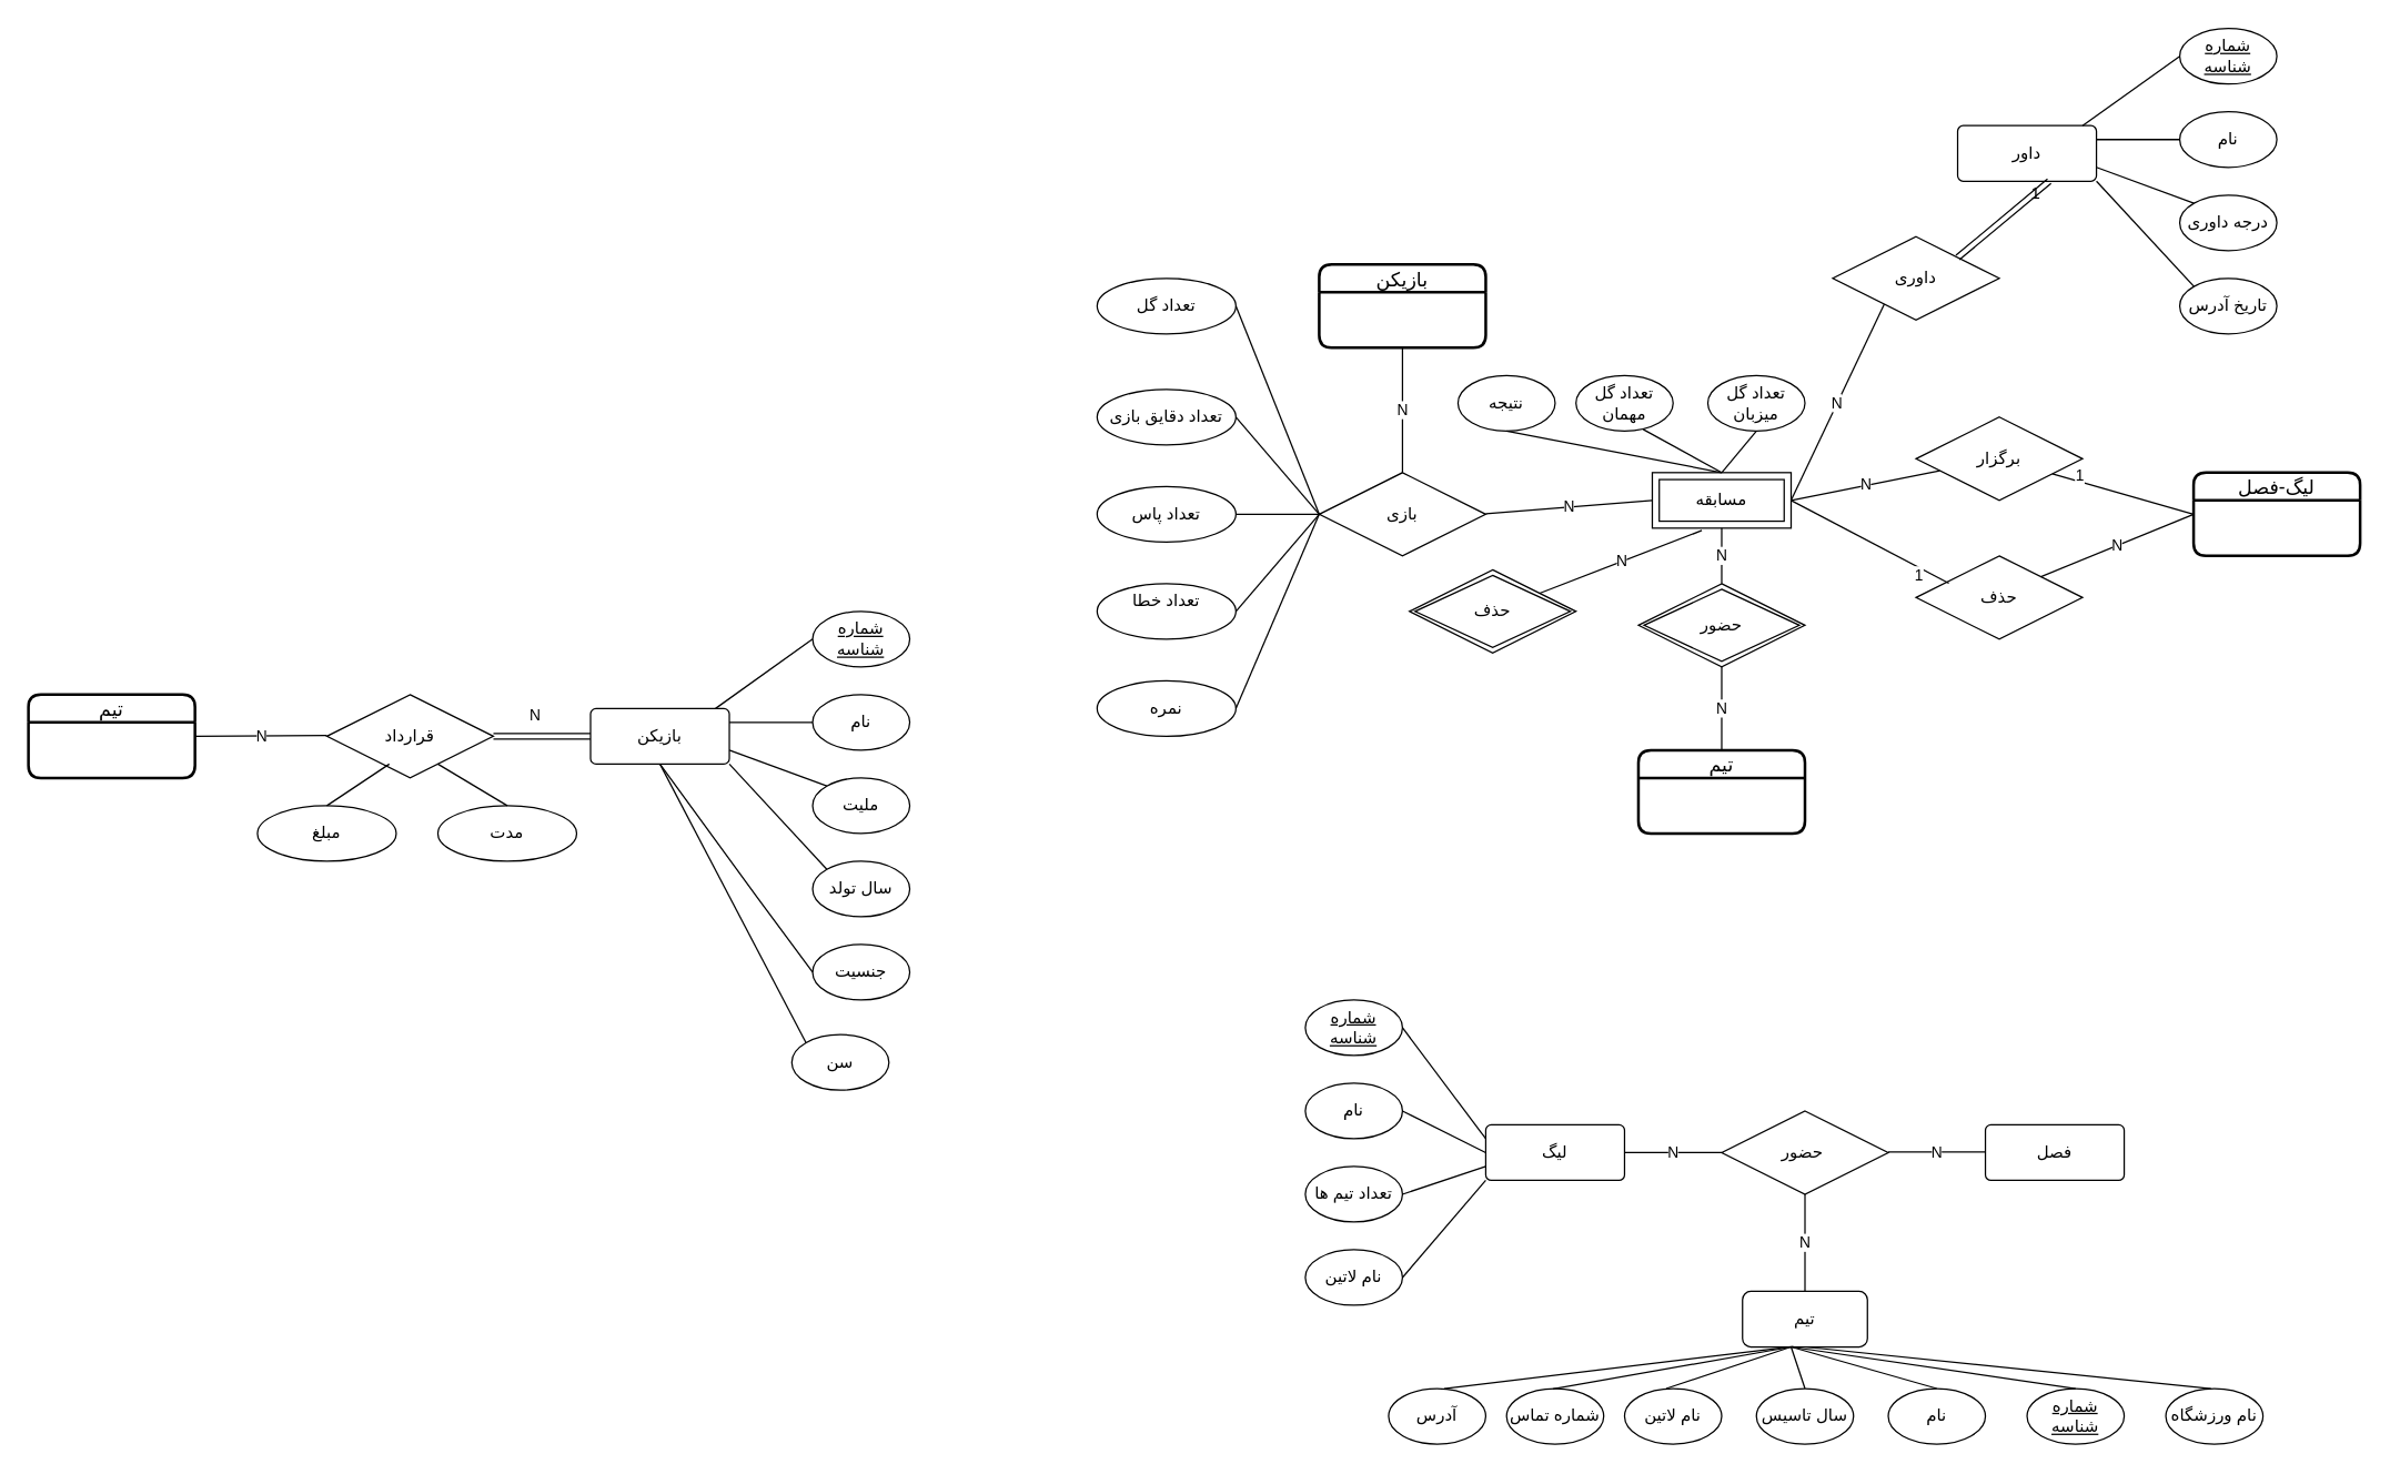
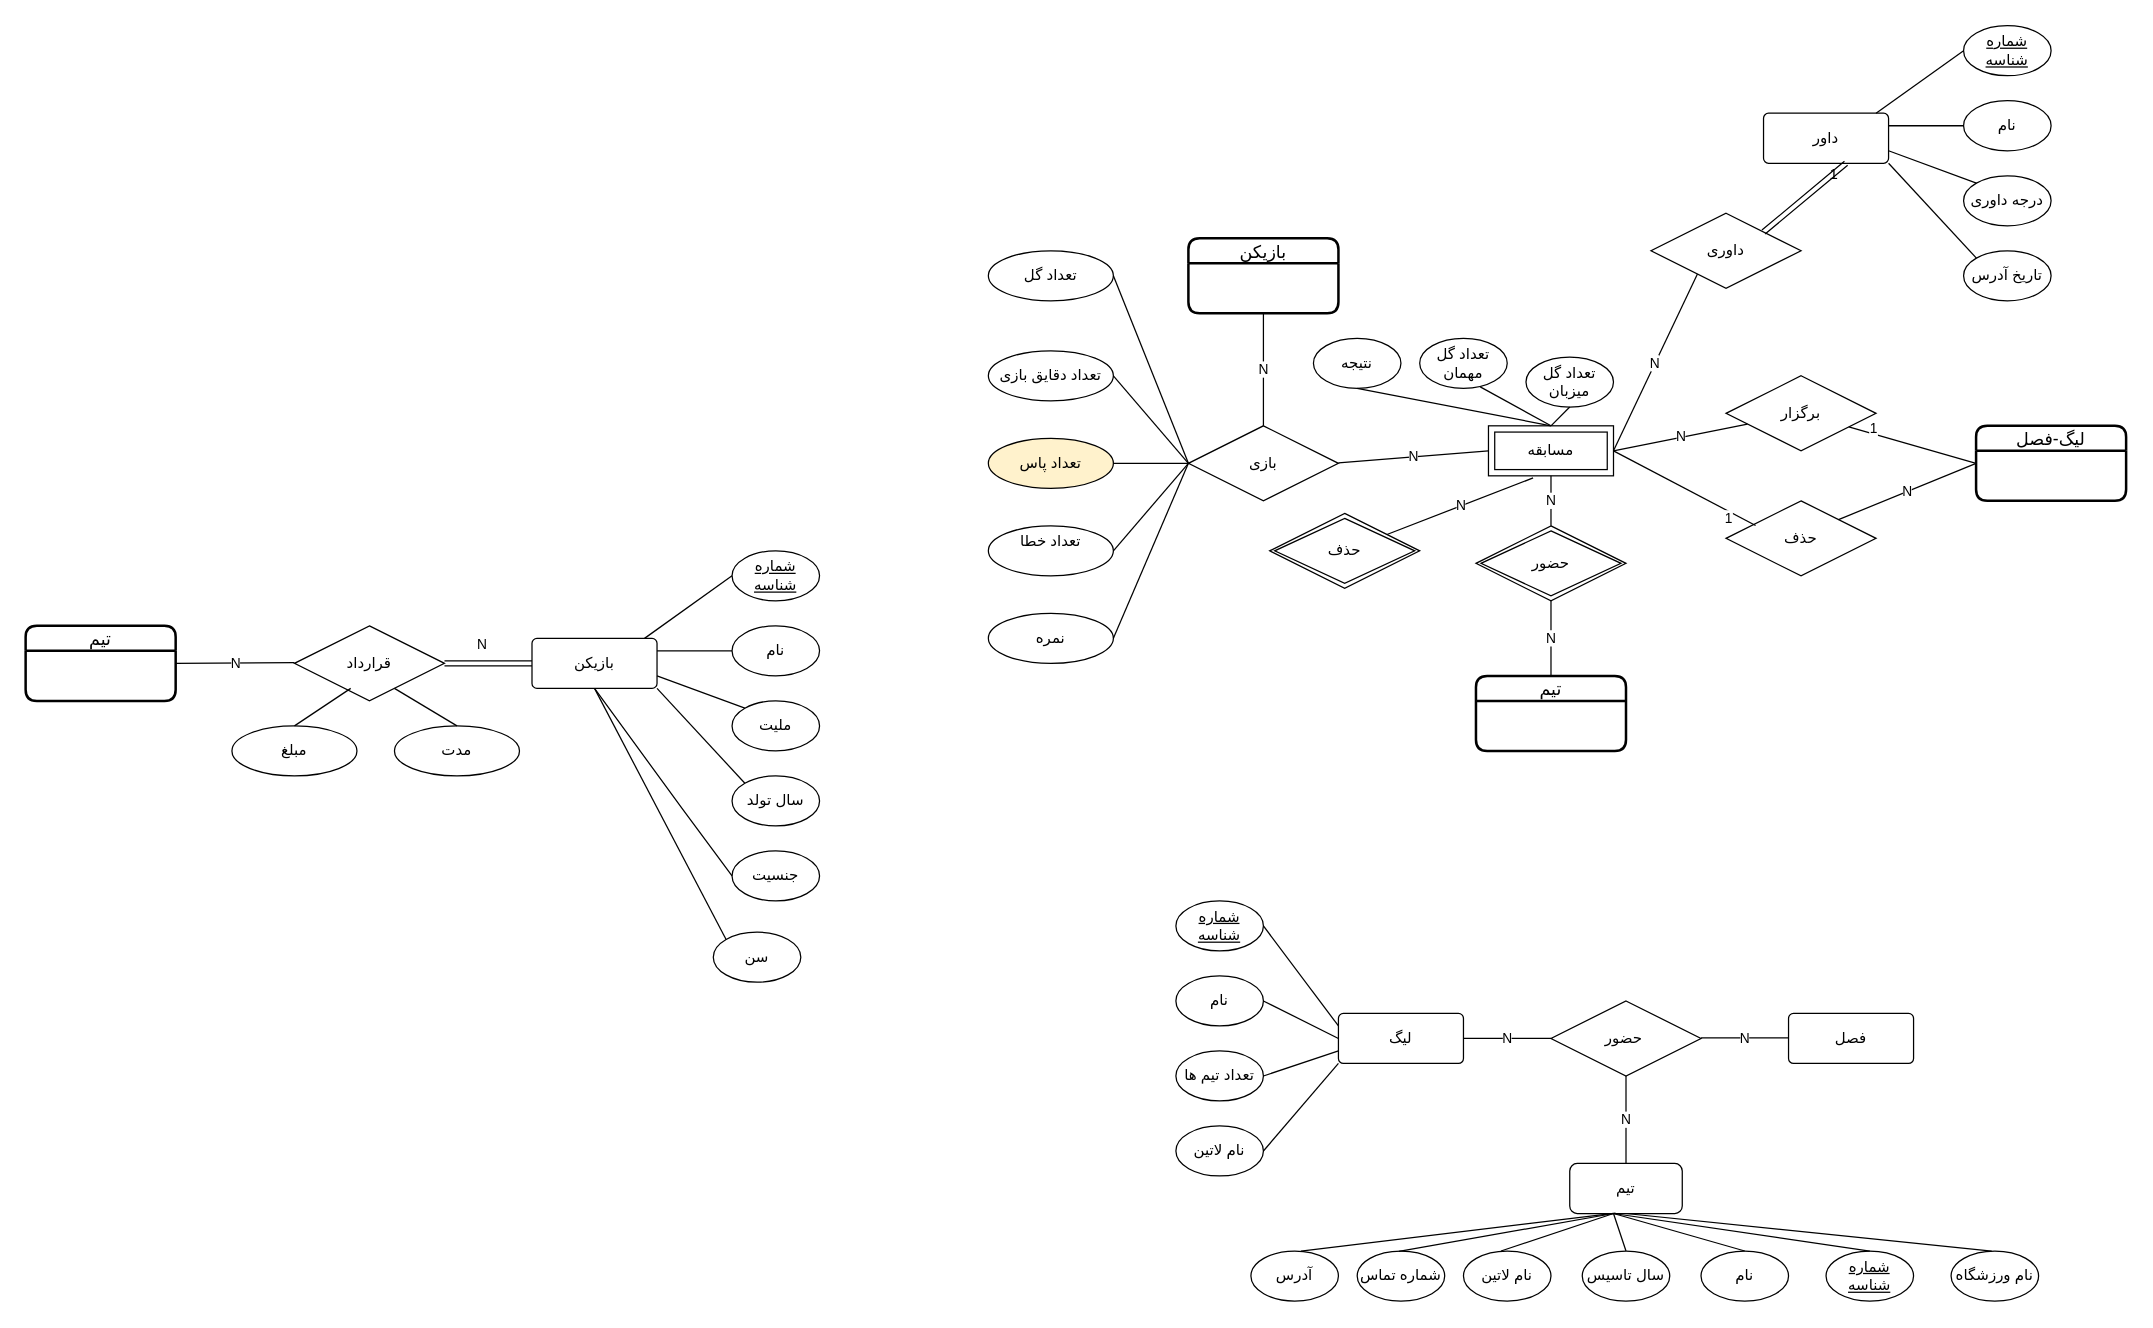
- <mxCell id="20" value="&lt;p&gt;تعداد گل میزبان&lt;/p&gt;" style="ellipse;whiteSpace=wrap;html=1;" vertex="1" parent="1"><mxGeometry x="1230" y="270" width="70" height="40" as="geometry" /></mxCell>
+ <mxCell id="20" value="&lt;p&gt;تعداد گل میزبان&lt;/p&gt;" style="ellipse;whiteSpace=wrap;html=1;" vertex="1" parent="1"><mxGeometry x="1220" y="285" width="70" height="40" as="geometry" /></mxCell>
- <mxCell id="24" value="&lt;p&gt;تعداد پاس&lt;/p&gt;" style="ellipse;whiteSpace=wrap;html=1;align=center;labelBackgroundColor=none;" vertex="1" parent="1"><mxGeometry x="790" y="350" width="100" height="40" as="geometry" /></mxCell>
+ <mxCell id="24" value="&lt;p&gt;تعداد پاس&lt;/p&gt;" style="ellipse;whiteSpace=wrap;html=1;align=center;labelBackgroundColor=none;fillColor=#fff2cc;" vertex="1" parent="1"><mxGeometry x="790" y="350" width="100" height="40" as="geometry" /></mxCell>
